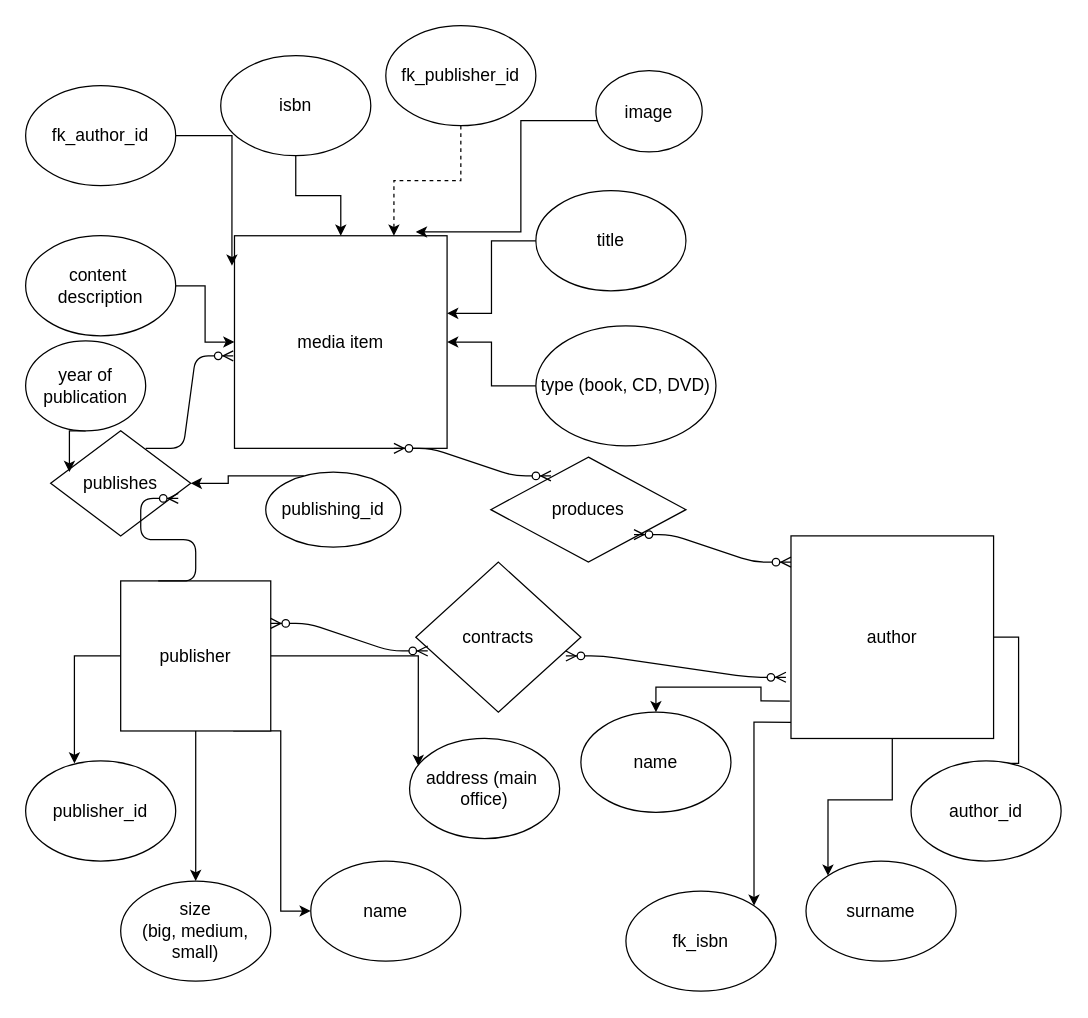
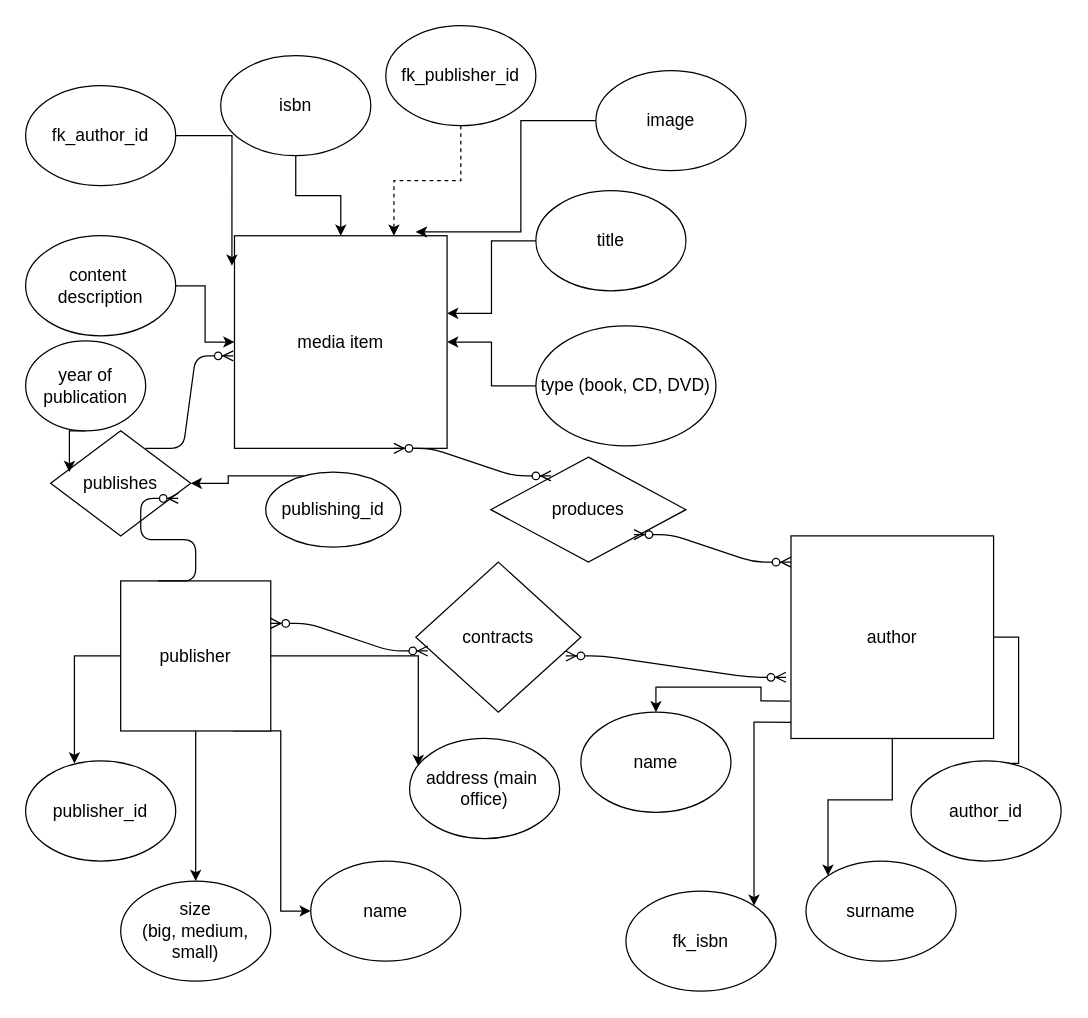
- <mxCell id="6" value="image" style="ellipse;whiteSpace=wrap;html=1;fontSize=14;" parent="1" vertex="1"><mxGeometry x="476" y="56" width="85" height="65" as="geometry" /></mxCell>
+ <mxCell id="6" value="image" style="ellipse;whiteSpace=wrap;html=1;fontSize=14;" parent="1" vertex="1"><mxGeometry x="476" y="56" width="120" height="80" as="geometry" /></mxCell>
